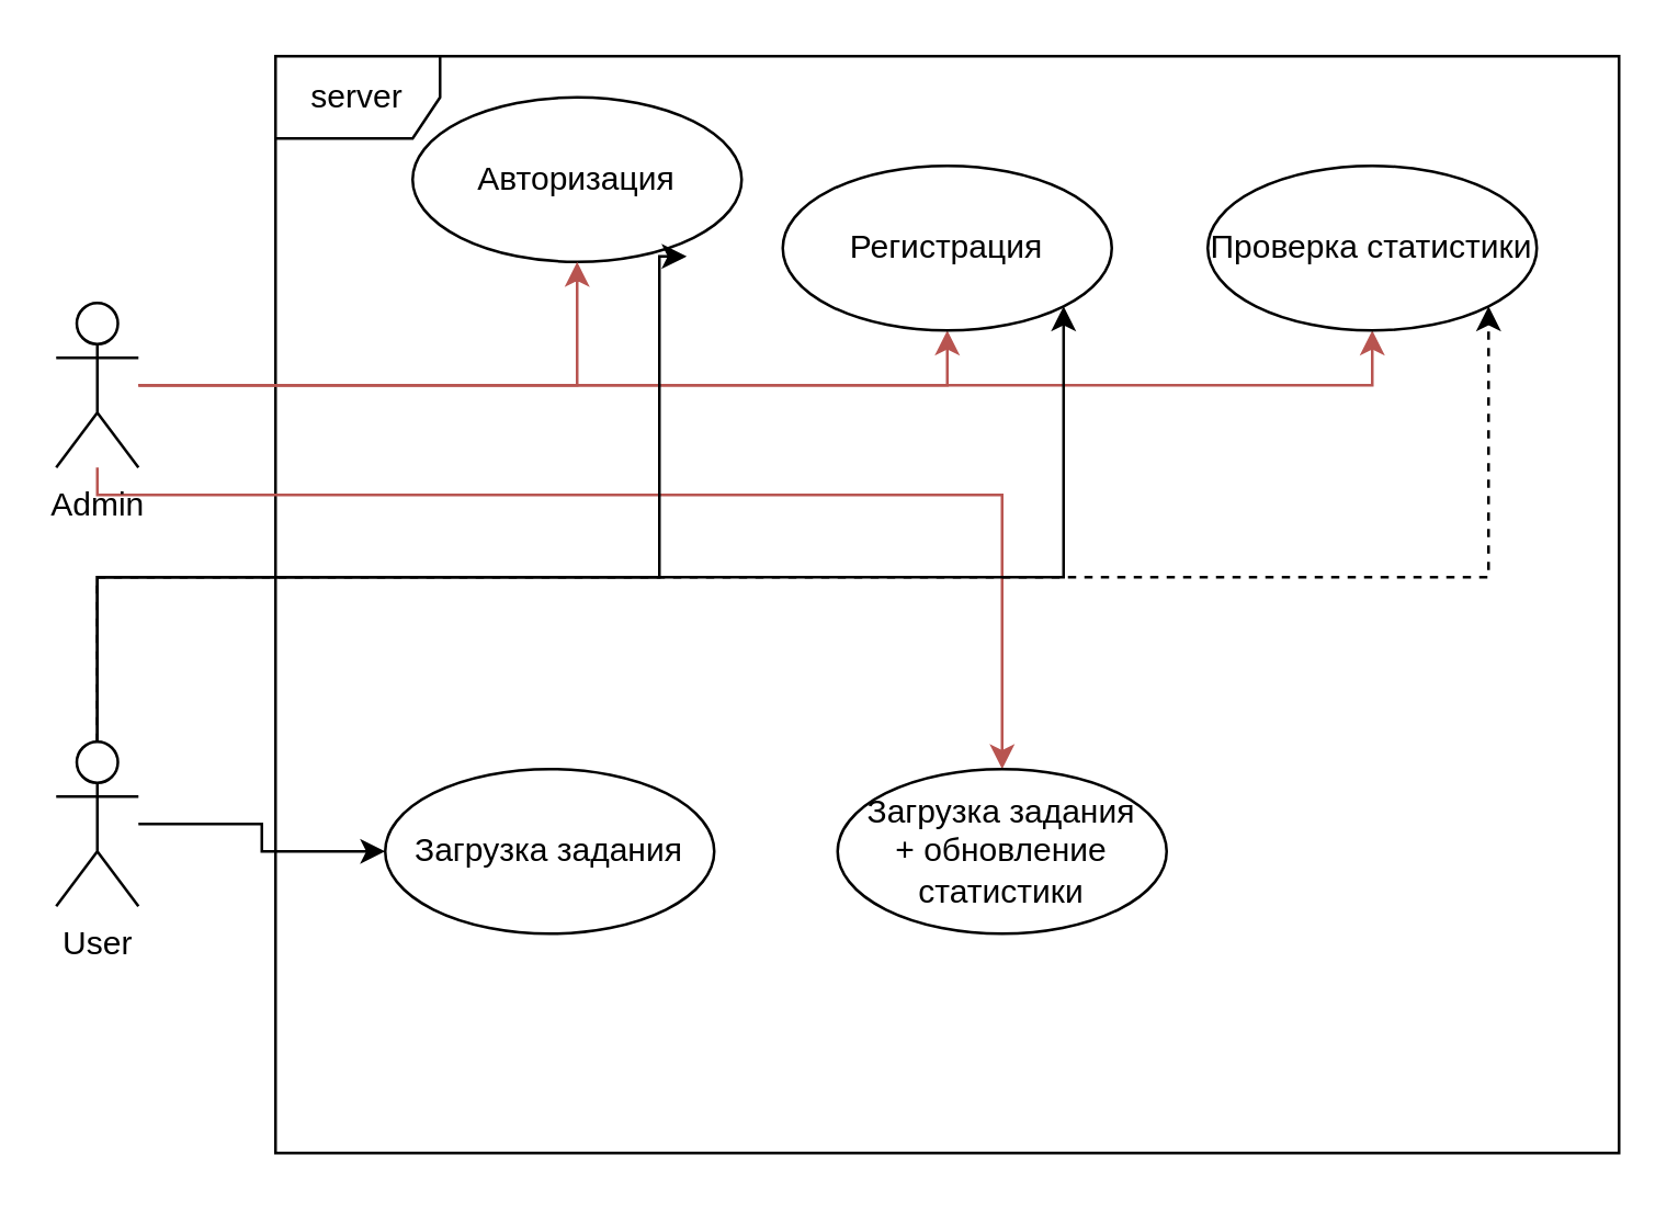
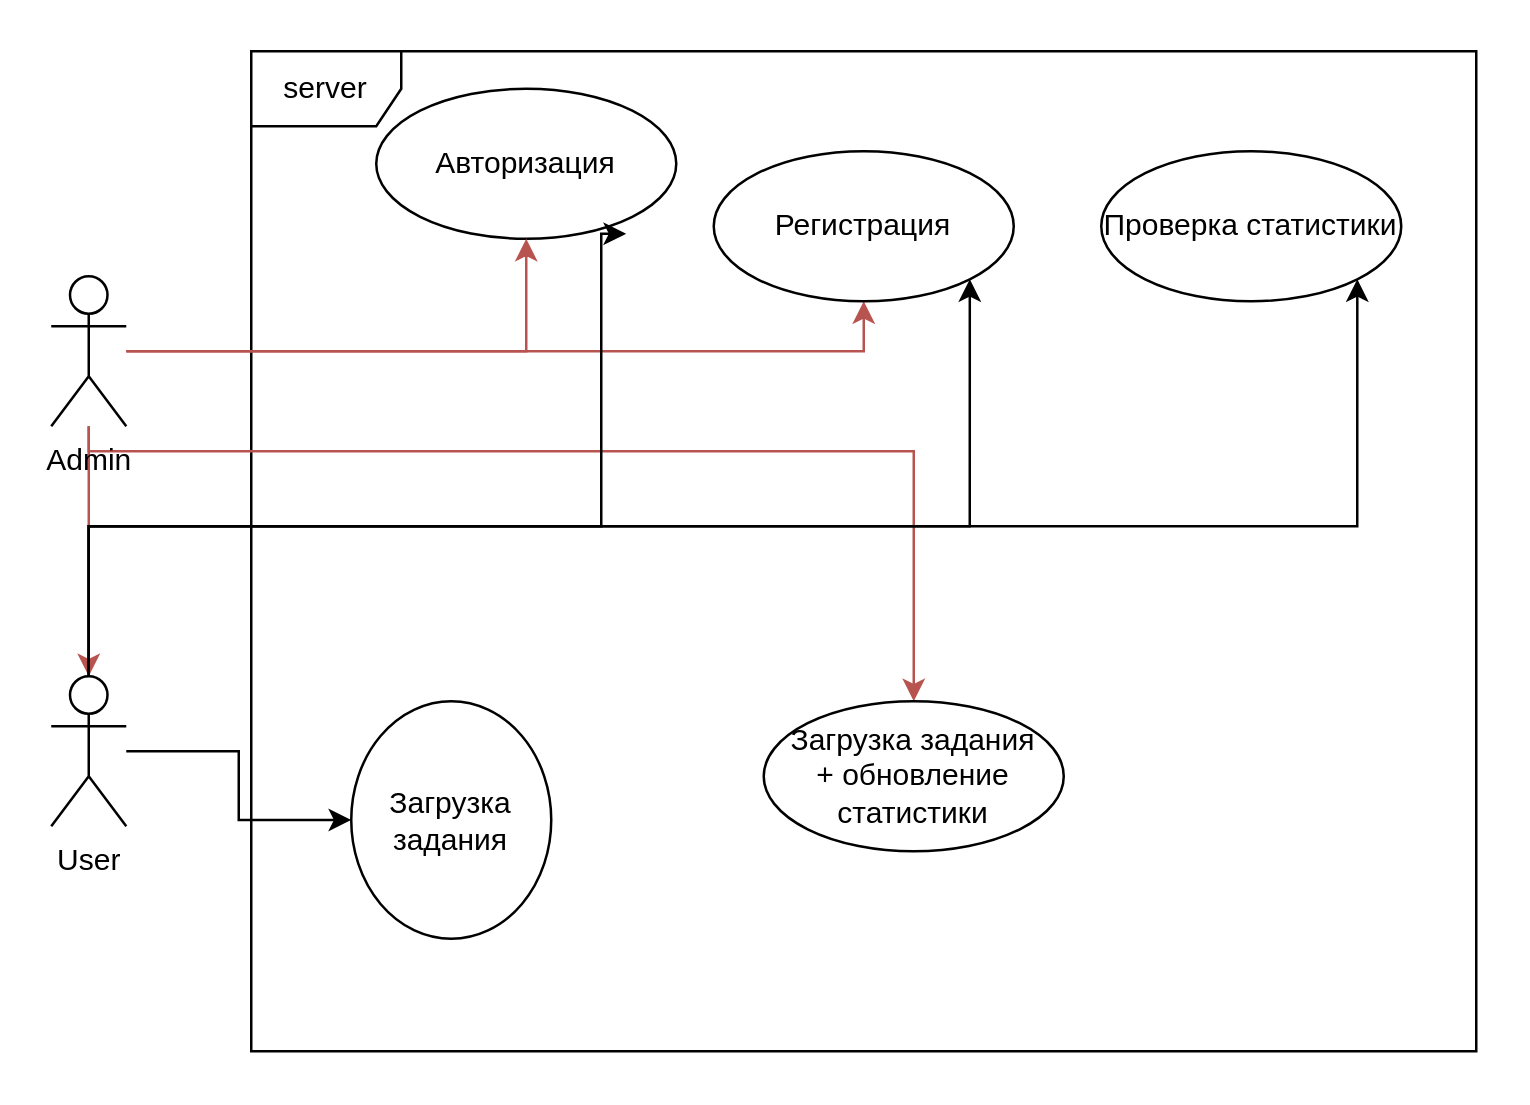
- <mxCell id="6" style="edgeStyle=orthogonalEdgeStyle;rounded=0;orthogonalLoop=1;jettySize=auto;html=1;entryX=0.5;entryY=1;entryDx=0;entryDy=0;strokeColor=#b85450;fillColor=#f8cecc;" edge="1" parent="1" source="8" target="15"><mxGeometry relative="1" as="geometry" /></mxCell>
+ <mxCell id="6" style="edgeStyle=orthogonalEdgeStyle;rounded=0;orthogonalLoop=1;jettySize=auto;html=1;strokeColor=#b85450;fillColor=#f8cecc;" edge="1" parent="1" source="8" target="13"><mxGeometry relative="1" as="geometry" /></mxCell>
- <mxCell id="11" style="edgeStyle=orthogonalEdgeStyle;rounded=0;orthogonalLoop=1;jettySize=auto;html=1;entryX=1;entryY=1;entryDx=0;entryDy=0;dashed=1;" edge="1" parent="1" source="13" target="15"><mxGeometry relative="1" as="geometry"><Array as="points"><mxPoint x="35" y="210" /><mxPoint x="542" y="210" /></Array></mxGeometry></mxCell>
+ <mxCell id="11" style="edgeStyle=orthogonalEdgeStyle;rounded=0;orthogonalLoop=1;jettySize=auto;html=1;entryX=1;entryY=1;entryDx=0;entryDy=0;" edge="1" parent="1" source="13" target="15"><mxGeometry relative="1" as="geometry"><Array as="points"><mxPoint x="35" y="210" /><mxPoint x="542" y="210" /></Array></mxGeometry></mxCell>
- <mxCell id="17" value="Загрузка задания" style="ellipse;whiteSpace=wrap;html=1;" vertex="1" parent="1"><mxGeometry x="140" y="280" width="120" height="60" as="geometry" /></mxCell>
+ <mxCell id="17" value="Загрузка задания" style="ellipse;whiteSpace=wrap;html=1;" vertex="1" parent="1"><mxGeometry x="140" y="280" width="80" height="95" as="geometry" /></mxCell>
